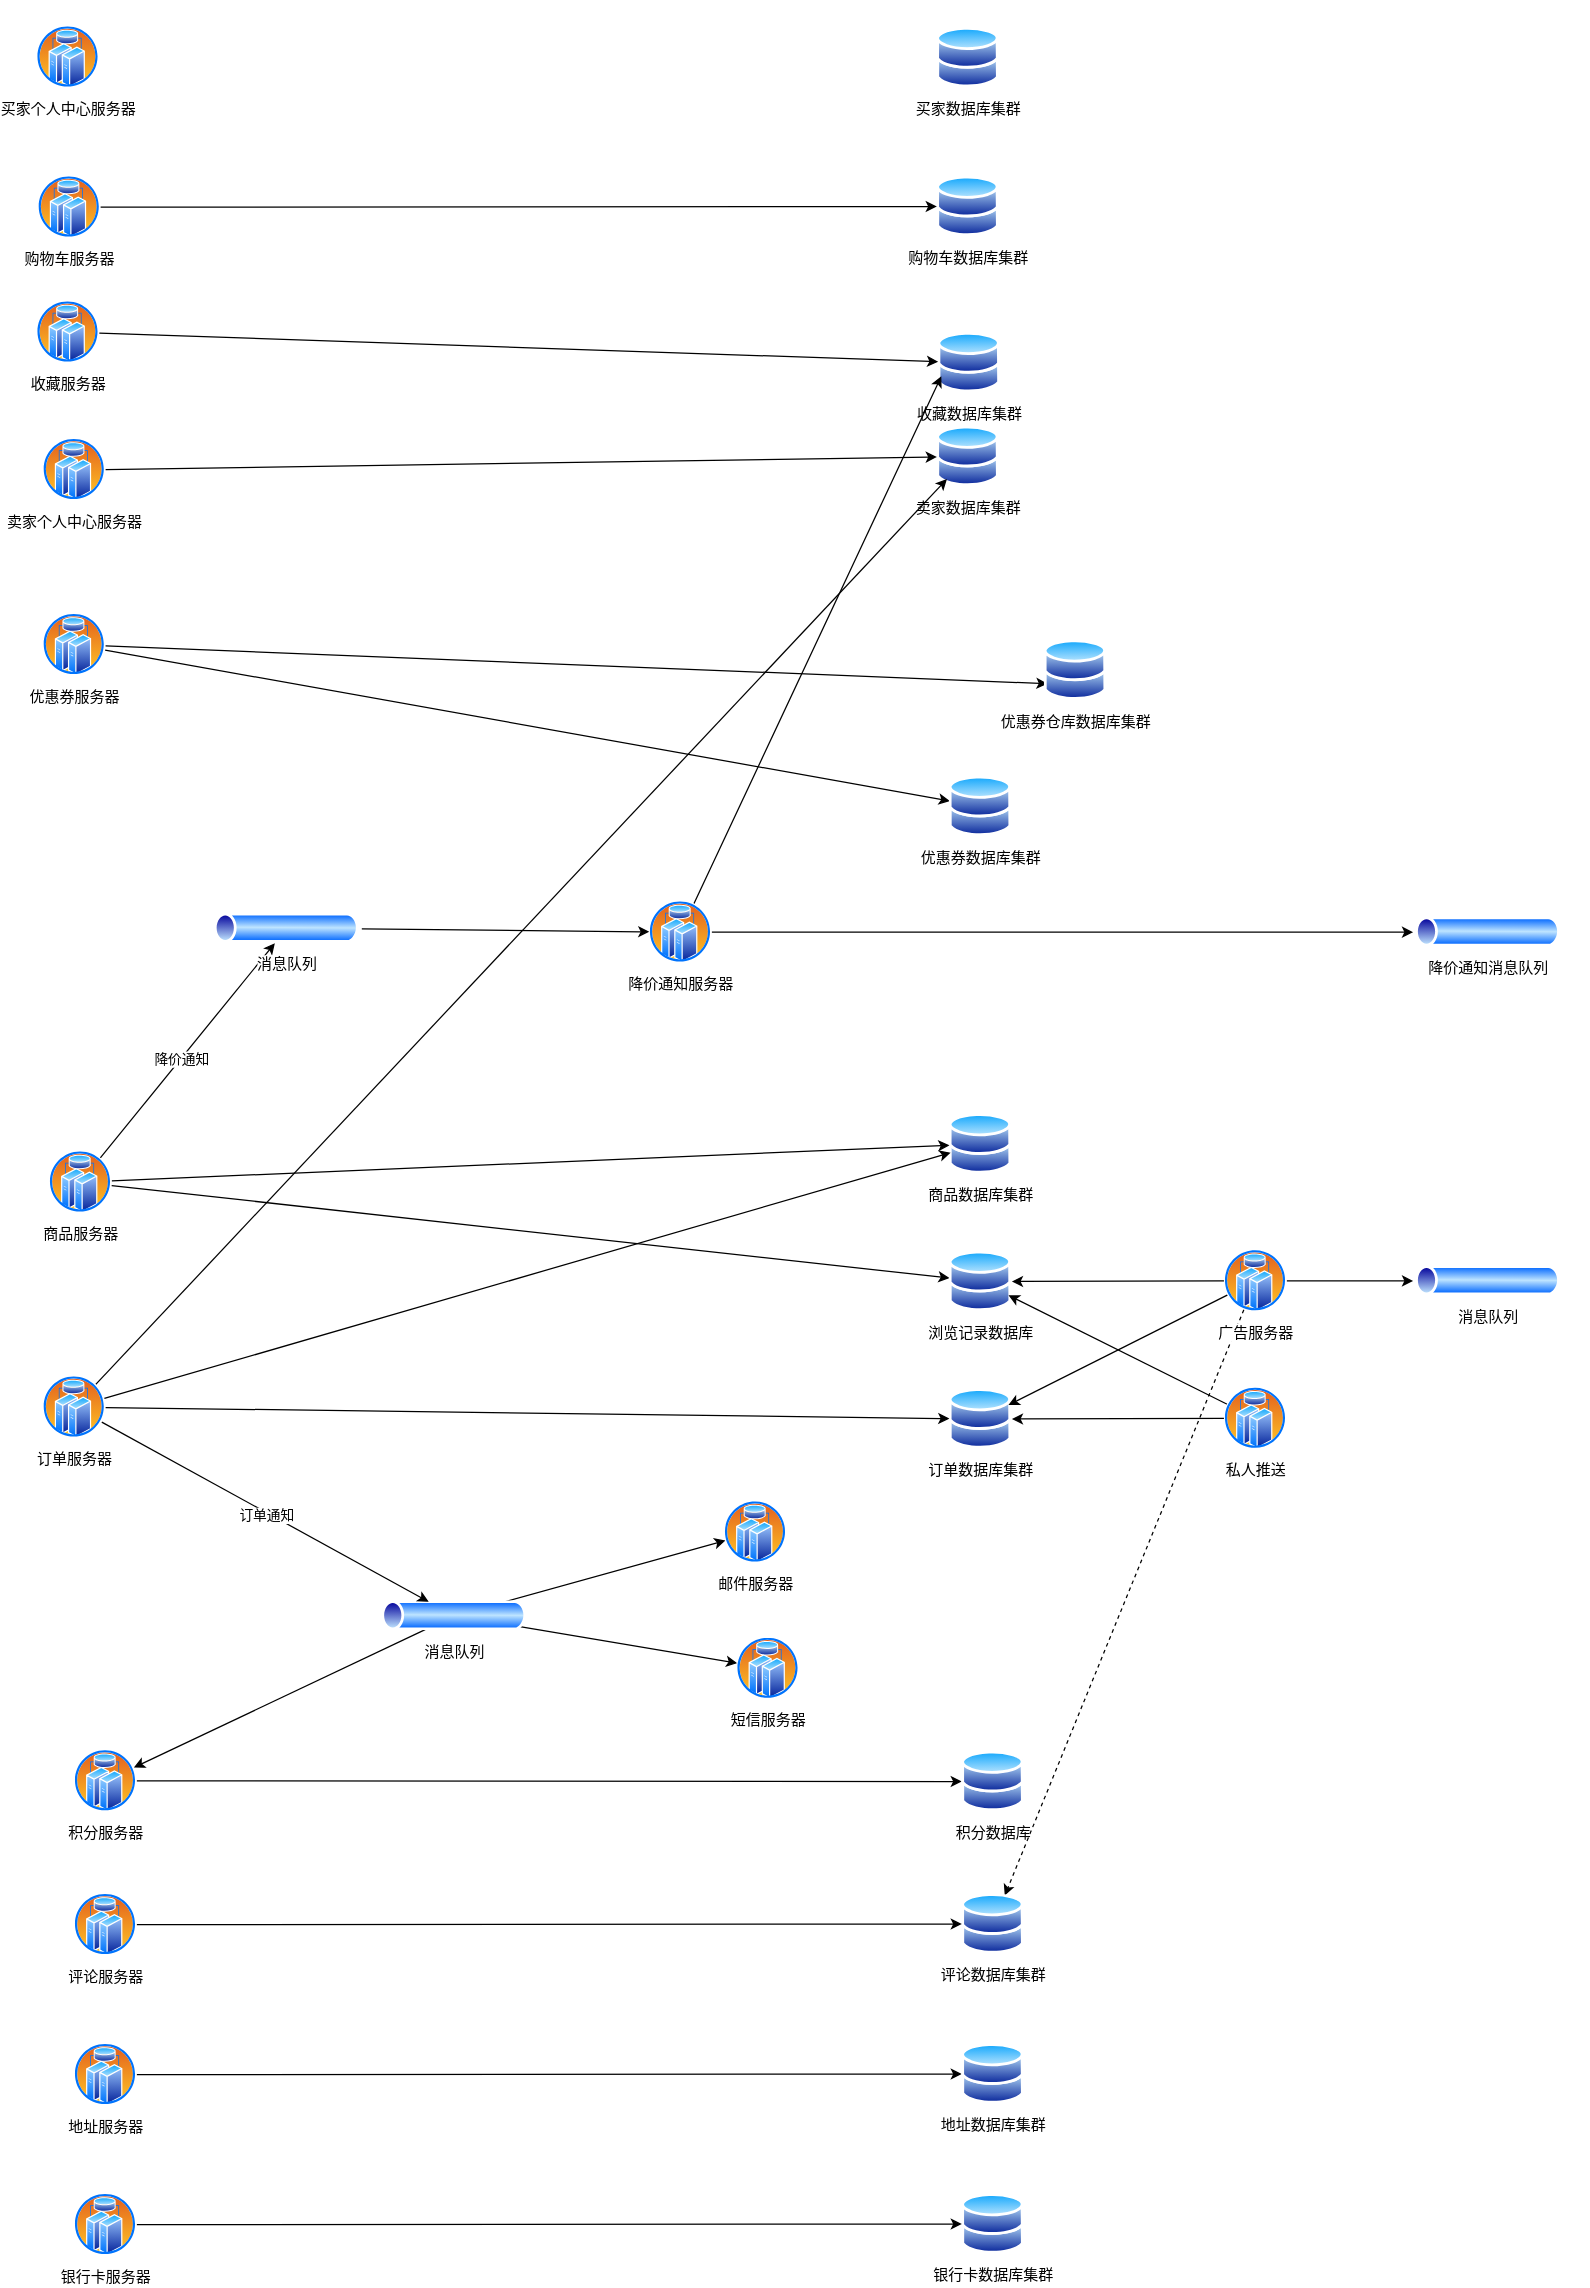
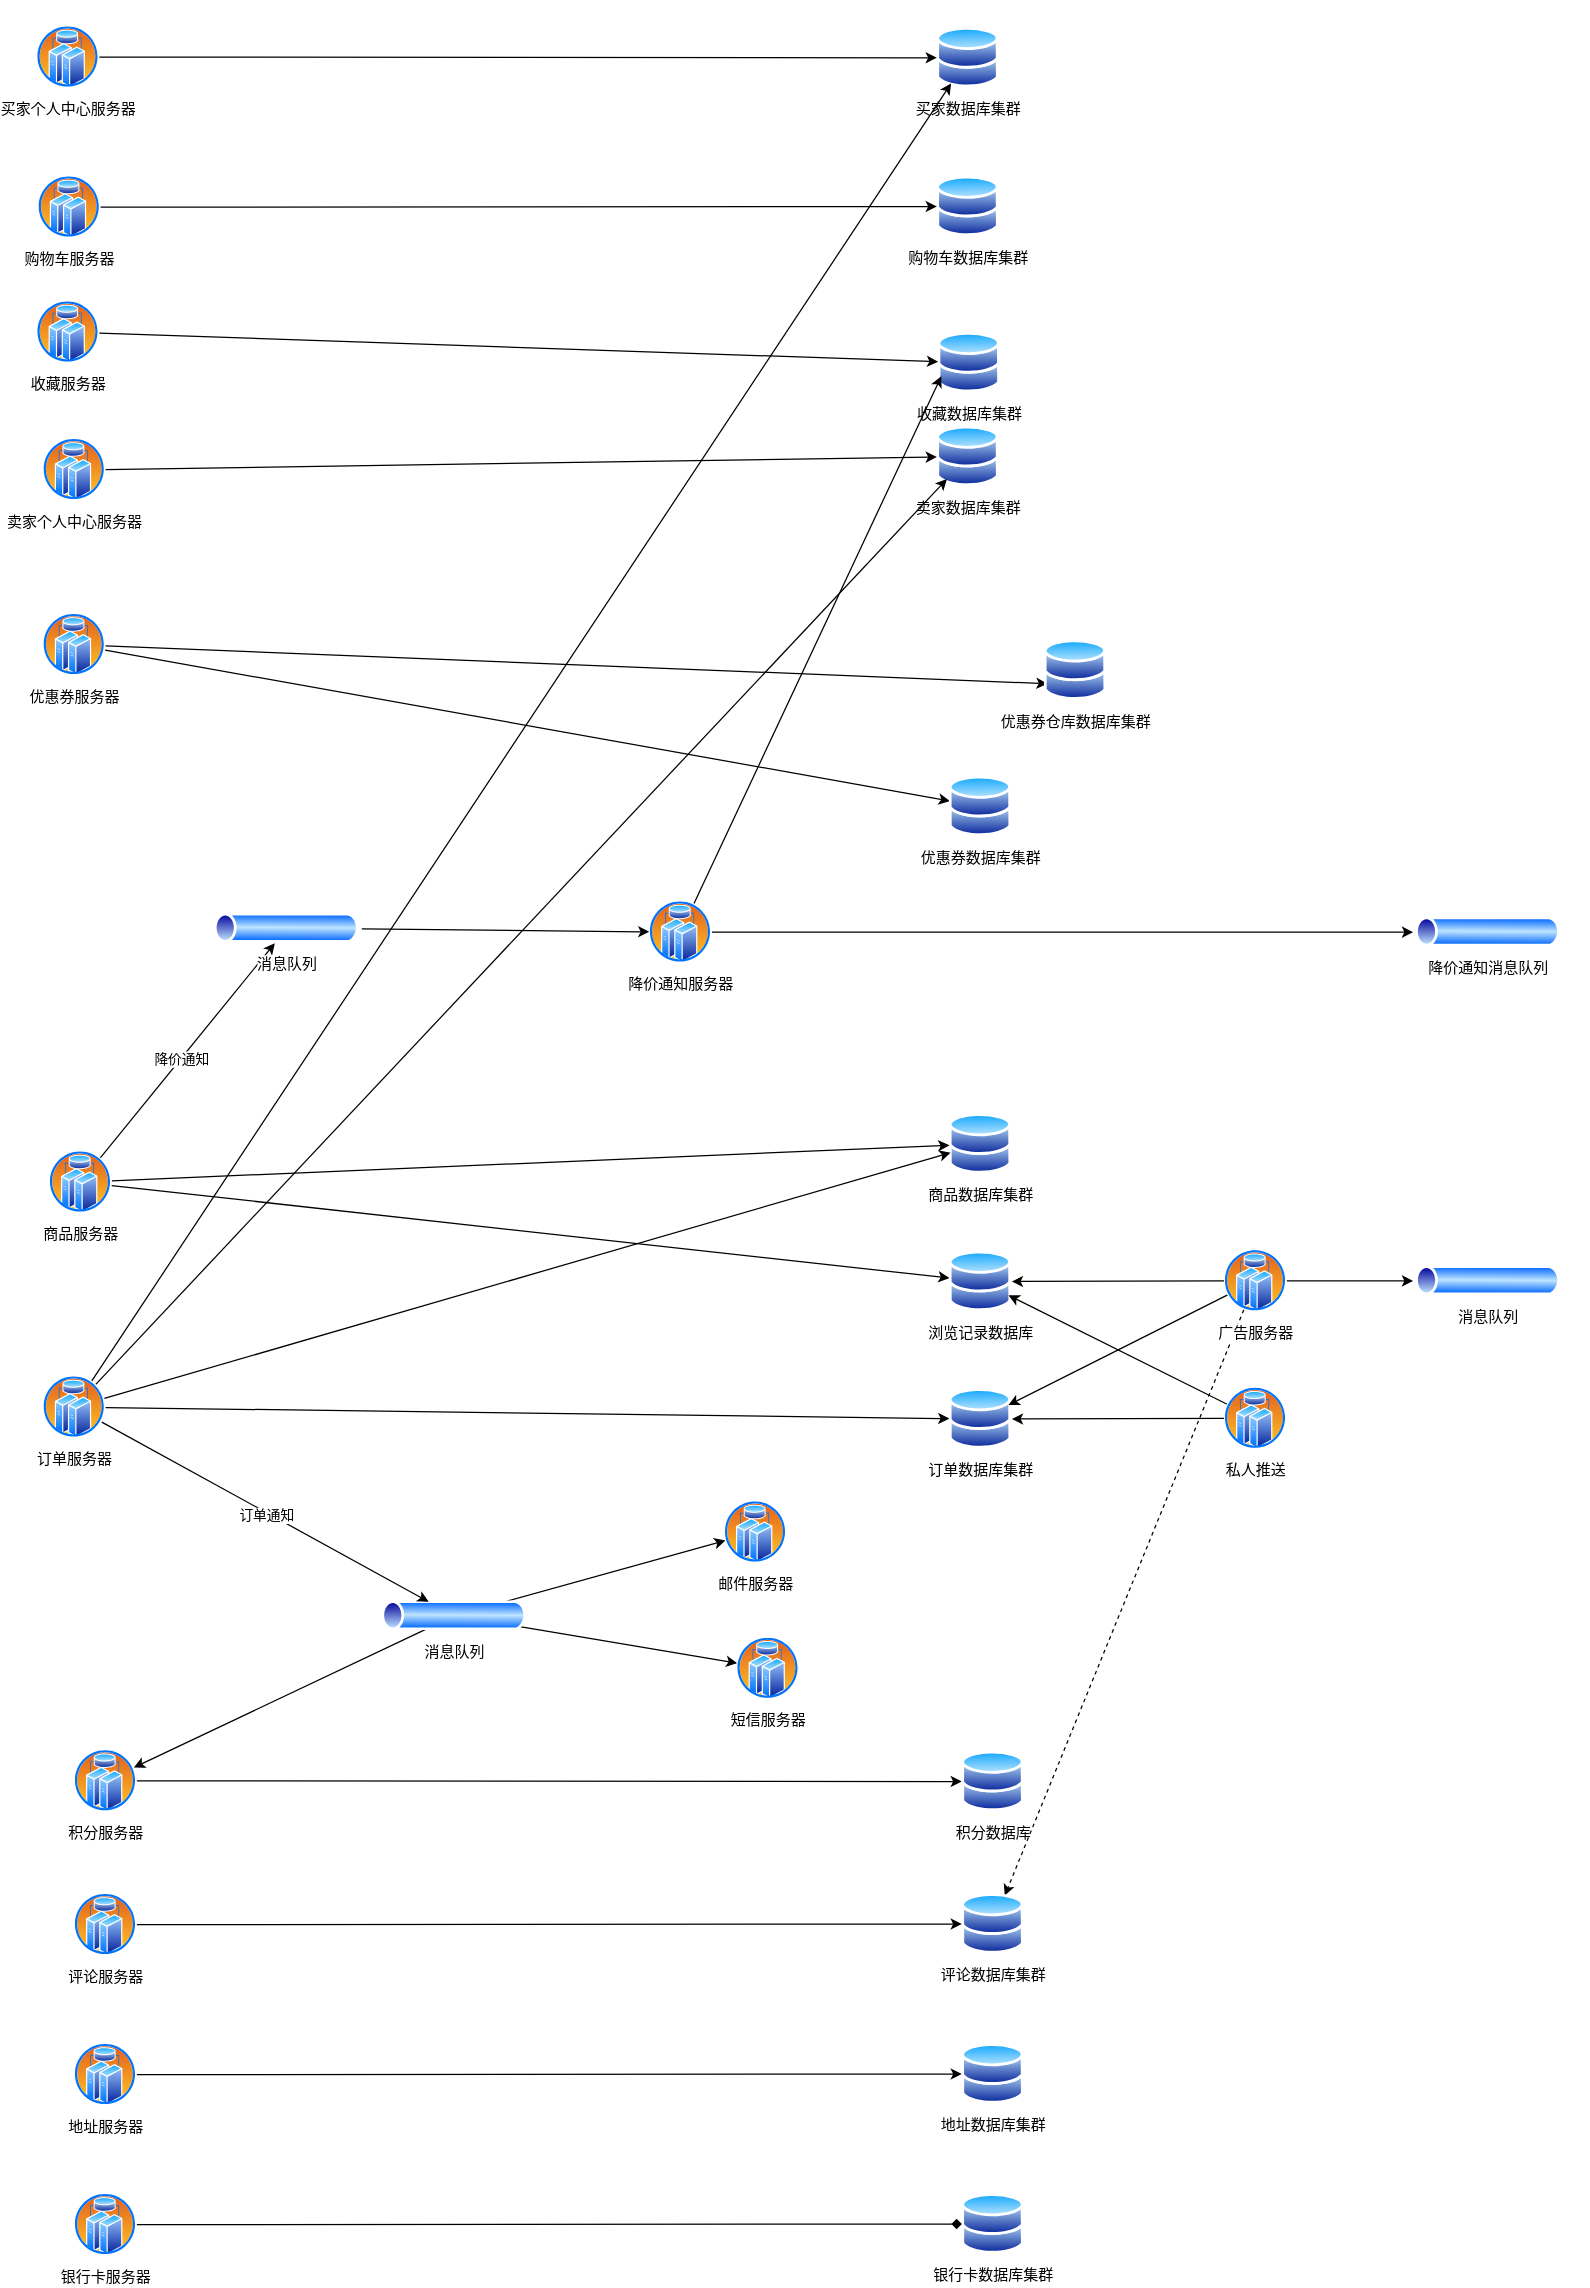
+ <mxCell id="7" style="rounded=0;orthogonalLoop=1;jettySize=auto;html=1;exitX=1;exitY=0.5;exitDx=0;exitDy=0;" edge="1" parent="1" source="13" target="2"><mxGeometry relative="1" as="geometry"><mxPoint x="70" y="44.029" as="sourcePoint" /></mxGeometry></mxCell>
+ <mxCell id="15" style="edgeStyle=none;rounded=0;orthogonalLoop=1;jettySize=auto;html=1;" edge="1" parent="1" source="21" target="2"><mxGeometry relative="1" as="geometry" /></mxCell>
- <mxCell id="54" style="edgeStyle=none;rounded=0;orthogonalLoop=1;jettySize=auto;html=1;" edge="1" parent="1" source="55" target="53"><mxGeometry relative="1" as="geometry" /></mxCell>
+ <mxCell id="54" style="edgeStyle=none;rounded=0;orthogonalLoop=1;jettySize=auto;html=1;endArrow=diamond;" edge="1" parent="1" source="55" target="53"><mxGeometry relative="1" as="geometry" /></mxCell>
